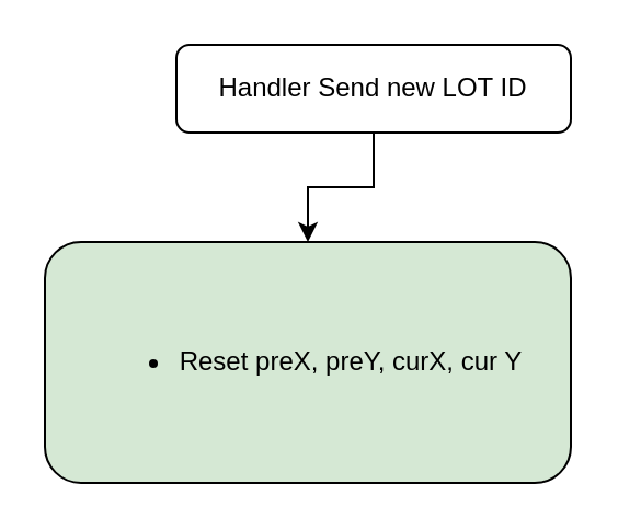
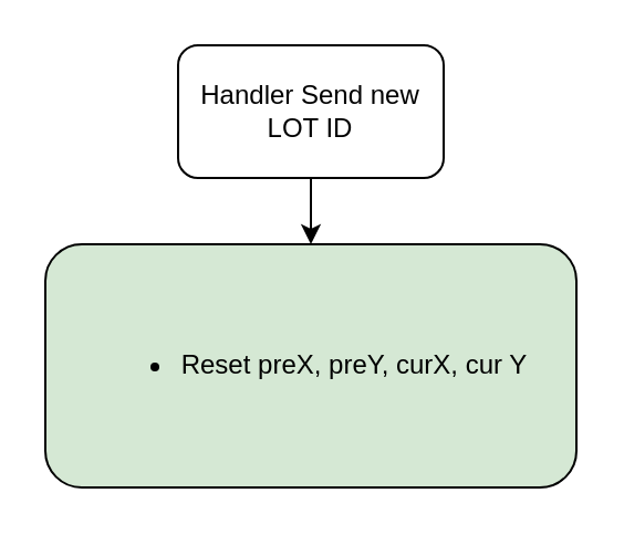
- <mxCell id="3" value="Handler Send new LOT ID" style="rounded=1;whiteSpace=wrap;html=1;" vertex="1" parent="1"><mxGeometry x="80" y="20" width="180" height="40" as="geometry" /></mxCell>
+ <mxCell id="3" value="Handler Send new LOT ID" style="rounded=1;whiteSpace=wrap;html=1;" vertex="1" parent="1"><mxGeometry x="80" y="20" width="120" height="60" as="geometry" /></mxCell>
